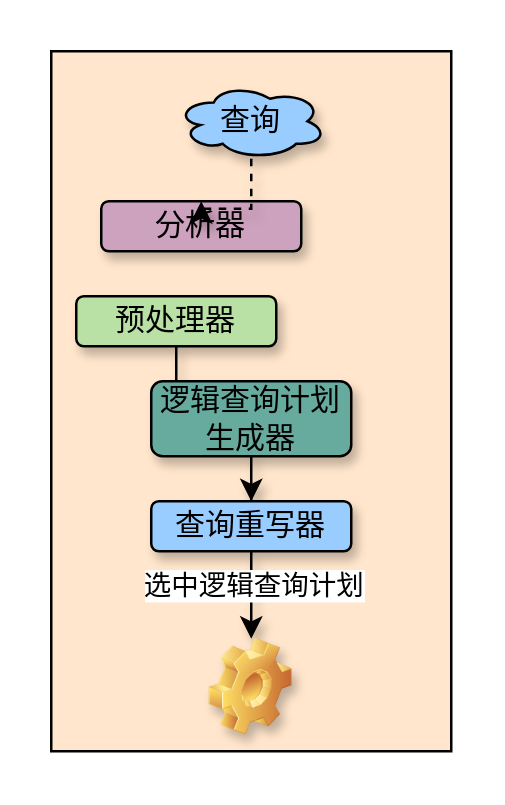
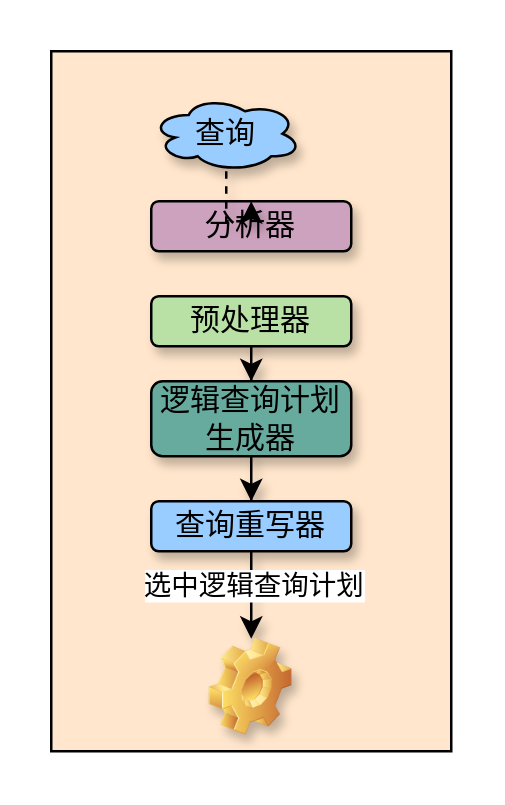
- <mxCell id="12" value="查询" style="ellipse;shape=cloud;whiteSpace=wrap;html=1;fillColor=#99CCFF;shadow=1;" vertex="1" parent="1"><mxGeometry x="70" y="33" width="60" height="30" as="geometry" /></mxCell>
+ <mxCell id="12" value="查询" style="ellipse;shape=cloud;whiteSpace=wrap;html=1;fillColor=#99CCFF;shadow=1;" vertex="1" parent="1"><mxGeometry x="60" y="38" width="60" height="30" as="geometry" /></mxCell>
- <mxCell id="3" value="分析器" style="rounded=1;whiteSpace=wrap;html=1;fillColor=#CDA2BE;shadow=1;" vertex="1" parent="1"><mxGeometry x="40" y="80" width="80" height="20" as="geometry" /></mxCell>
+ <mxCell id="3" value="分析器" style="rounded=1;whiteSpace=wrap;html=1;fillColor=#CDA2BE;shadow=1;" vertex="1" parent="1"><mxGeometry x="60" y="80" width="80" height="20" as="geometry" /></mxCell>
- <mxCell id="5" value="预处理器" style="rounded=1;whiteSpace=wrap;html=1;fillColor=#B9E0A5;shadow=1;" vertex="1" parent="1"><mxGeometry x="30" y="118" width="80" height="20" as="geometry" /></mxCell>
+ <mxCell id="5" value="预处理器" style="rounded=1;whiteSpace=wrap;html=1;fillColor=#B9E0A5;shadow=1;" vertex="1" parent="1"><mxGeometry x="60" y="118" width="80" height="20" as="geometry" /></mxCell>
